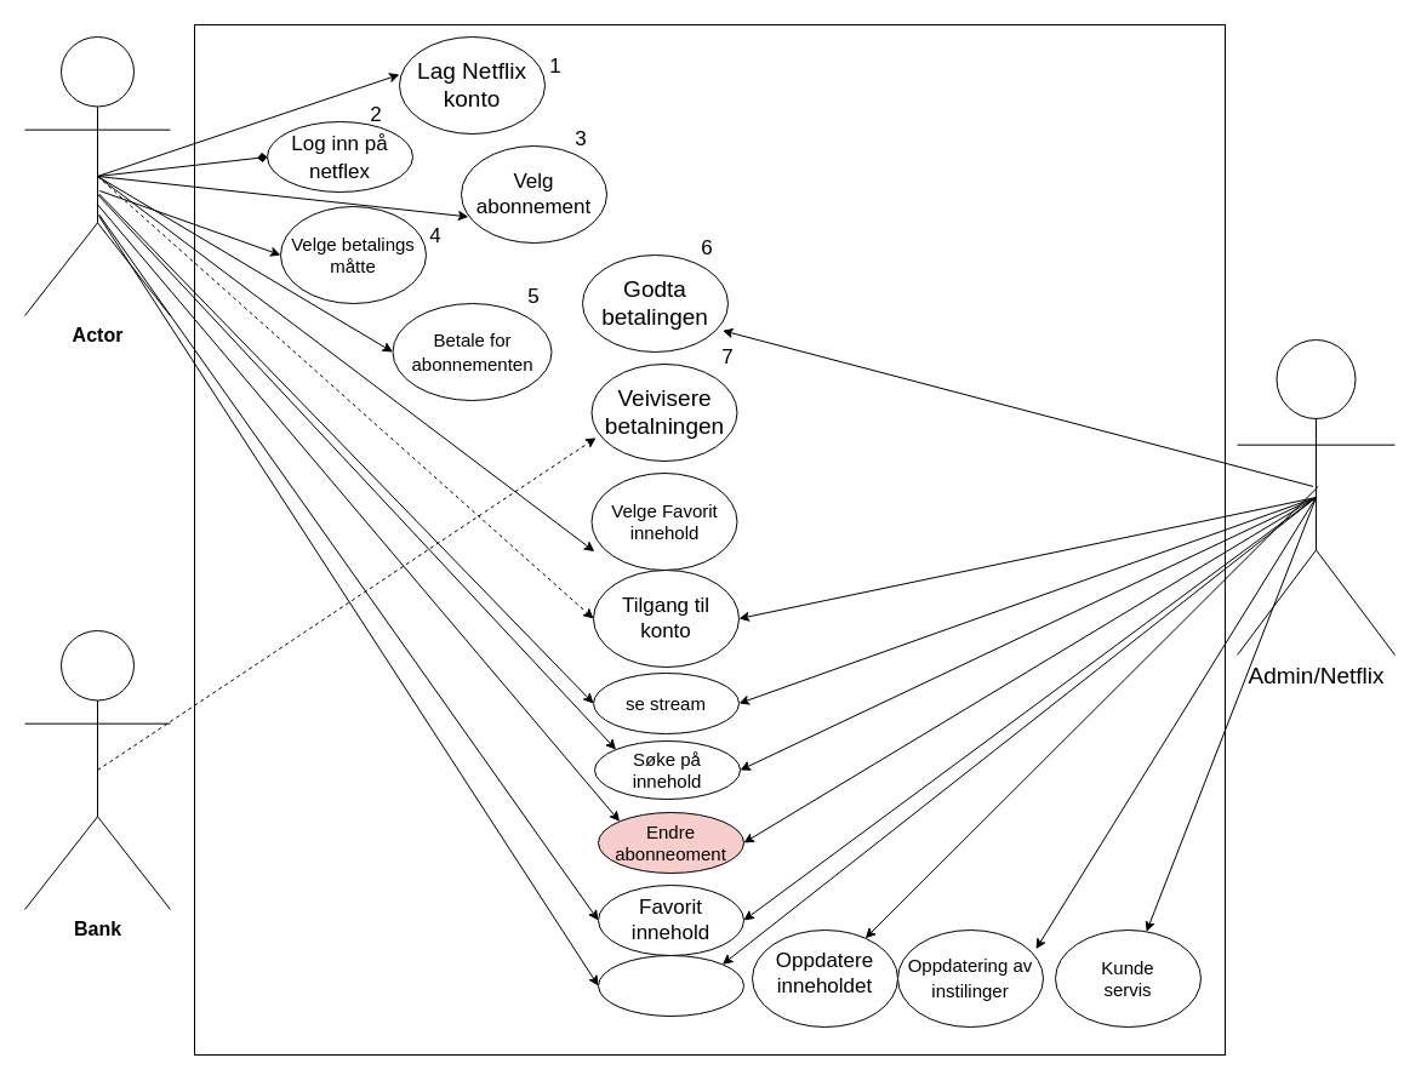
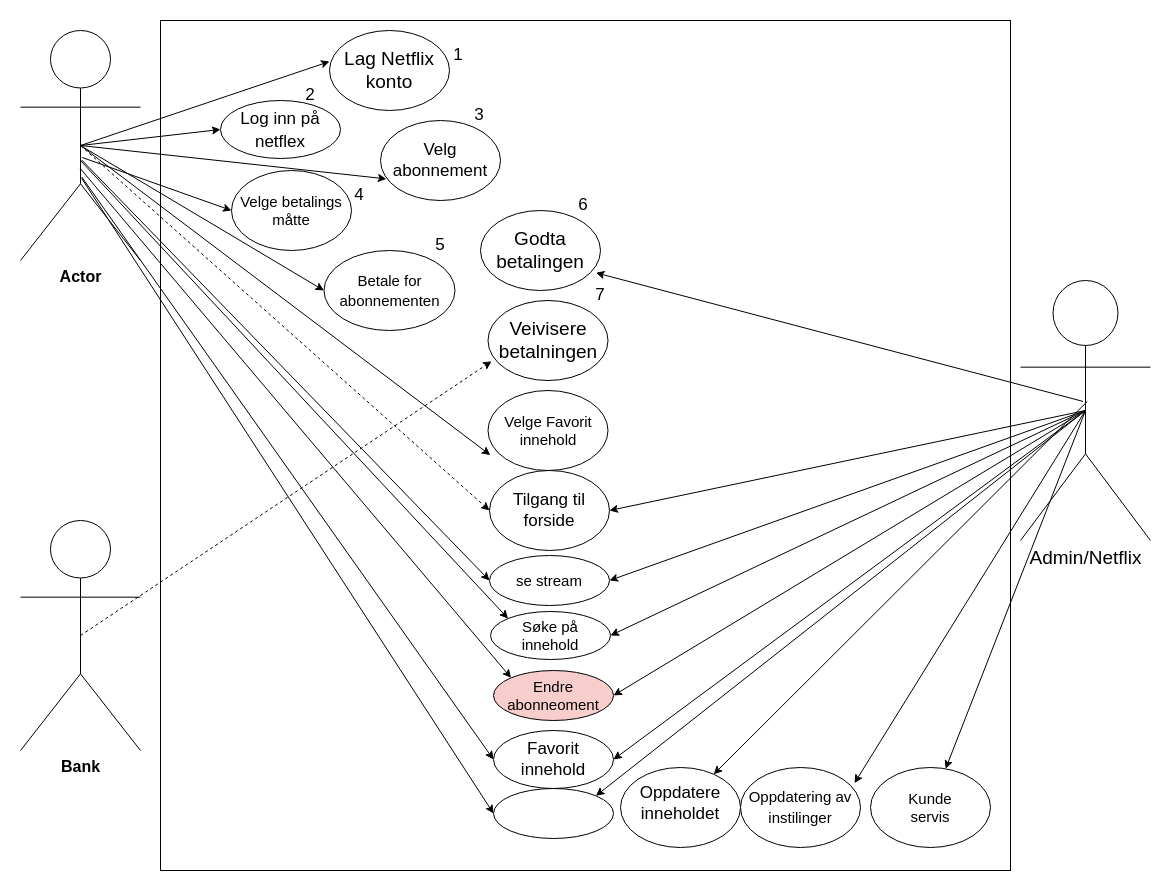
- <mxCell id="37" value="" style="endArrow=diamond;html=1;rounded=0;fontSize=15;exitX=0.5;exitY=0.5;exitDx=0;exitDy=0;exitPerimeter=0;entryX=0;entryY=0.5;entryDx=0;entryDy=0;" edge="1" parent="1" source="3" target="10"><mxGeometry width="50" height="50" relative="1" as="geometry"><mxPoint x="570" y="480" as="sourcePoint" /><mxPoint x="620" y="430" as="targetPoint" /></mxGeometry></mxCell>
+ <mxCell id="37" value="" style="endArrow=classic;html=1;rounded=0;fontSize=15;exitX=0.5;exitY=0.5;exitDx=0;exitDy=0;exitPerimeter=0;entryX=0;entryY=0.5;entryDx=0;entryDy=0;" edge="1" parent="1" source="3" target="10"><mxGeometry width="50" height="50" relative="1" as="geometry"><mxPoint x="570" y="480" as="sourcePoint" /><mxPoint x="620" y="430" as="targetPoint" /></mxGeometry></mxCell>
- <mxCell id="11" value="Tilgang til konto" style="ellipse;whiteSpace=wrap;html=1;fontSize=17;" vertex="1" parent="1"><mxGeometry x="489" y="470" width="120" height="80" as="geometry" /></mxCell>
+ <mxCell id="11" value="Tilgang til forside" style="ellipse;whiteSpace=wrap;html=1;fontSize=17;" vertex="1" parent="1"><mxGeometry x="489" y="470" width="120" height="80" as="geometry" /></mxCell>
